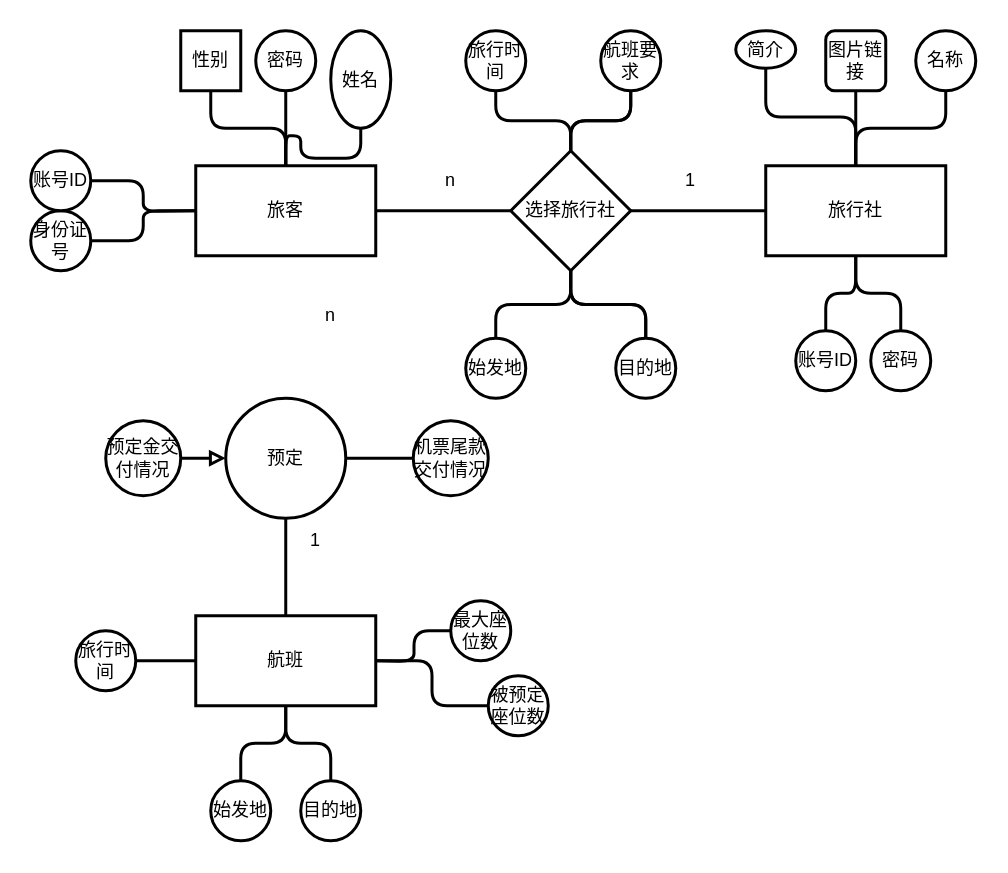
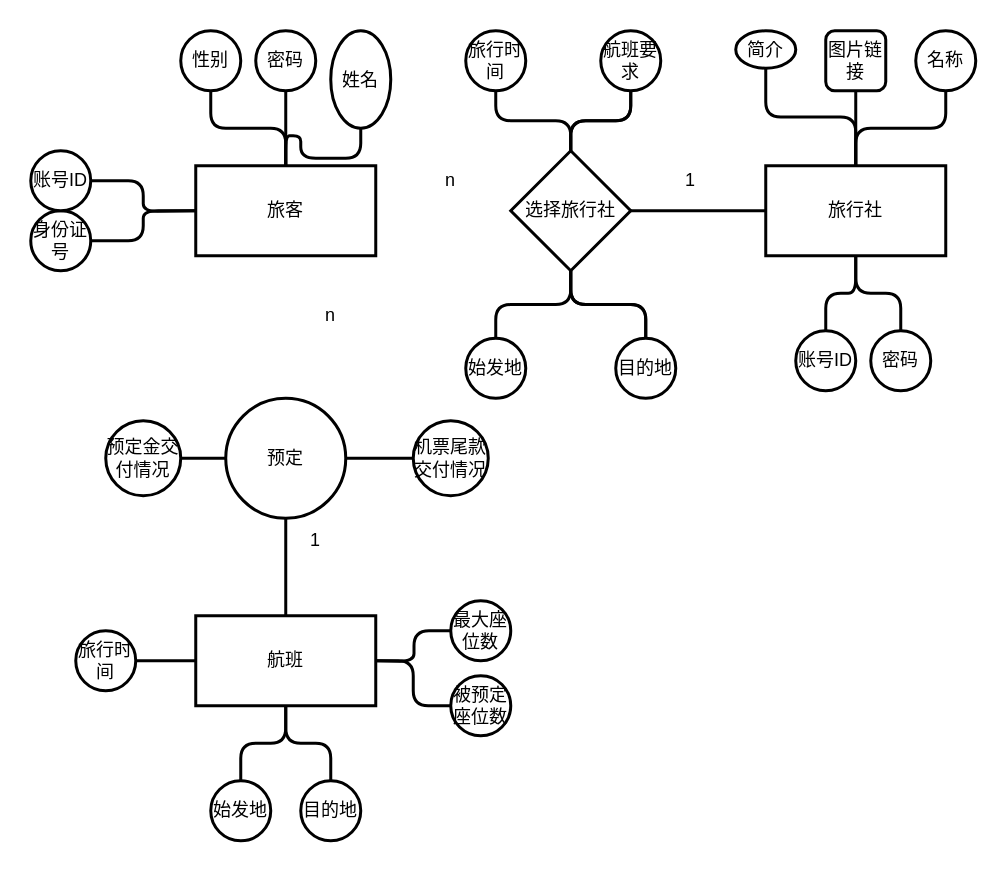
- <mxCell id="8" value="性别" style="whiteSpace=wrap;html=1;strokeWidth=2;rounded=0;" vertex="1" parent="1"><mxGeometry x="120" y="20" width="40" height="40" as="geometry" /></mxCell>
+ <mxCell id="8" value="性别" style="ellipse;whiteSpace=wrap;html=1;strokeWidth=2;" vertex="1" parent="1"><mxGeometry x="120" y="20" width="40" height="40" as="geometry" /></mxCell>
- <mxCell id="2" style="edgeStyle=orthogonalEdgeStyle;rounded=1;orthogonalLoop=1;jettySize=auto;html=1;entryX=0;entryY=0.5;entryDx=0;entryDy=0;endArrow=none;endFill=0;strokeWidth=2;" edge="1" parent="1" source="3" target="14"><mxGeometry relative="1" as="geometry"><Array as="points"><mxPoint x="260" y="140" /><mxPoint x="260" y="140" /></Array></mxGeometry></mxCell>
- <mxCell id="24" style="edgeStyle=orthogonalEdgeStyle;rounded=1;orthogonalLoop=1;jettySize=auto;html=1;entryX=0;entryY=0.5;entryDx=0;entryDy=0;endArrow=block;endFill=0;strokeWidth=2;" edge="1" parent="1" source="25" target="47"><mxGeometry relative="1" as="geometry" /></mxCell>
+ <mxCell id="24" style="edgeStyle=orthogonalEdgeStyle;rounded=1;orthogonalLoop=1;jettySize=auto;html=1;entryX=0;entryY=0.5;entryDx=0;entryDy=0;endArrow=none;endFill=0;strokeWidth=2;" edge="1" parent="1" source="25" target="47"><mxGeometry relative="1" as="geometry" /></mxCell>
- <mxCell id="57" value="被预定座位数" style="ellipse;whiteSpace=wrap;html=1;strokeWidth=2;" vertex="1" parent="1"><mxGeometry x="325" y="450" width="40" height="40" as="geometry" /></mxCell>
+ <mxCell id="57" value="被预定座位数" style="ellipse;whiteSpace=wrap;html=1;strokeWidth=2;" vertex="1" parent="1"><mxGeometry x="300" y="450" width="40" height="40" as="geometry" /></mxCell>
